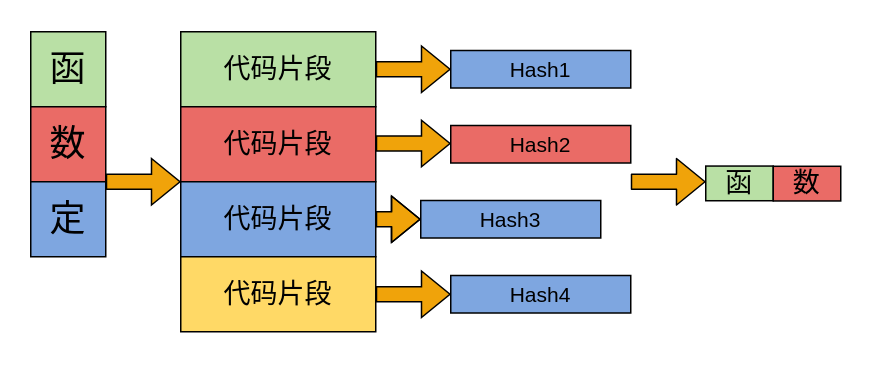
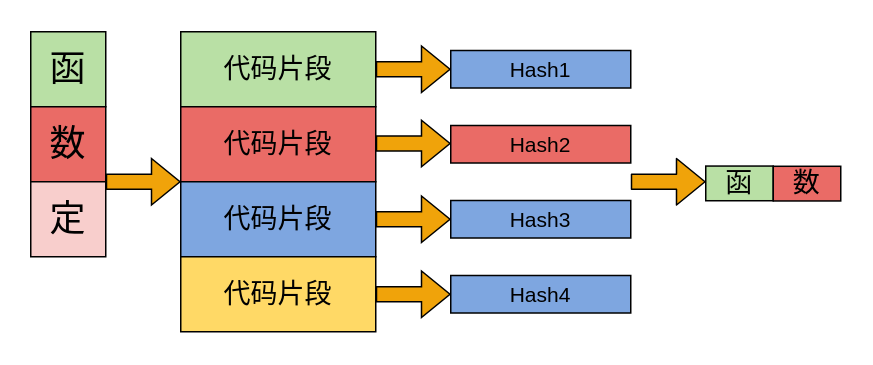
- <mxCell id="4" value="&lt;font size=&quot;5&quot;&gt;定&lt;/font&gt;" style="whiteSpace=wrap;html=1;aspect=fixed;fillColor=#7EA6E0;shadow=0;strokeWidth=1;rounded=0;glass=0;perimeterSpacing=0;strokeColor=#000000;spacing=2;" vertex="1" parent="1"><mxGeometry x="20" y="120.5" width="50" height="50" as="geometry" /></mxCell>
+ <mxCell id="4" value="&lt;font size=&quot;5&quot;&gt;定&lt;/font&gt;" style="whiteSpace=wrap;html=1;aspect=fixed;fillColor=#f8cecc;shadow=0;strokeWidth=1;rounded=0;glass=0;perimeterSpacing=0;strokeColor=#000000;spacing=2;" vertex="1" parent="1"><mxGeometry x="20" y="120.5" width="50" height="50" as="geometry" /></mxCell>
- <mxCell id="14" value="&lt;font style=&quot;font-size: 14px;&quot;&gt;Hash3&lt;/font&gt;" style="rounded=0;whiteSpace=wrap;html=1;fillColor=#7EA6E0;strokeWidth=1;spacing=2;" vertex="1" parent="1"><mxGeometry x="280" y="133" width="120" height="25" as="geometry" /></mxCell>
+ <mxCell id="14" value="&lt;font style=&quot;font-size: 14px;&quot;&gt;Hash3&lt;/font&gt;" style="rounded=0;whiteSpace=wrap;html=1;fillColor=#7EA6E0;strokeWidth=1;spacing=2;" vertex="1" parent="1"><mxGeometry x="300" y="133" width="120" height="25" as="geometry" /></mxCell>
